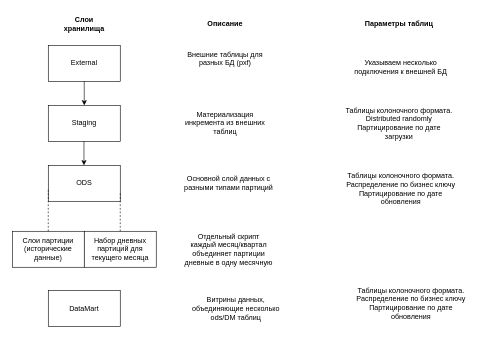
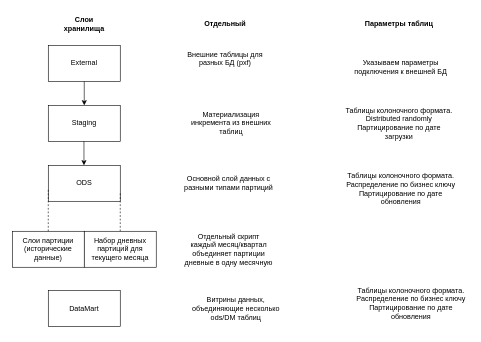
- <mxCell id="14" value="&lt;b&gt;Описание&lt;/b&gt;" style="text;html=1;align=center;verticalAlign=middle;whiteSpace=wrap;rounded=0;" parent="1" vertex="1"><mxGeometry x="300" y="26" width="150" height="28" as="geometry" /></mxCell>
+ <mxCell id="14" value="&lt;b&gt;Отдельный&lt;/b&gt;" style="text;html=1;align=center;verticalAlign=middle;whiteSpace=wrap;rounded=0;" parent="1" vertex="1"><mxGeometry x="300" y="26" width="150" height="28" as="geometry" /></mxCell>
- <mxCell id="17" value="&lt;div&gt;Указываем несколько&lt;/div&gt;&lt;div&gt;подключения к внешней БД&lt;/div&gt;" style="text;html=1;align=center;verticalAlign=middle;whiteSpace=wrap;rounded=0;" parent="1" vertex="1"><mxGeometry x="573" y="81" width="190" height="60" as="geometry" /></mxCell>
+ <mxCell id="17" value="&lt;div&gt;Указываем параметры&lt;/div&gt;&lt;div&gt;подключения к внешней БД&lt;/div&gt;" style="text;html=1;align=center;verticalAlign=middle;whiteSpace=wrap;rounded=0;" parent="1" vertex="1"><mxGeometry x="573" y="81" width="190" height="60" as="geometry" /></mxCell>
- <mxCell id="13" value="&lt;div&gt;Материализация инкремента из внешних таблиц&lt;/div&gt;" style="text;html=1;align=center;verticalAlign=middle;whiteSpace=wrap;rounded=0;" parent="1" vertex="1"><mxGeometry x="300" y="175" width="150" height="60" as="geometry" /></mxCell>
+ <mxCell id="13" value="&lt;div&gt;Материализация инкремента из внешних таблиц&lt;/div&gt;" style="text;html=1;align=center;verticalAlign=middle;whiteSpace=wrap;rounded=0;" parent="1" vertex="1"><mxGeometry x="310" y="175" width="150" height="60" as="geometry" /></mxCell>
